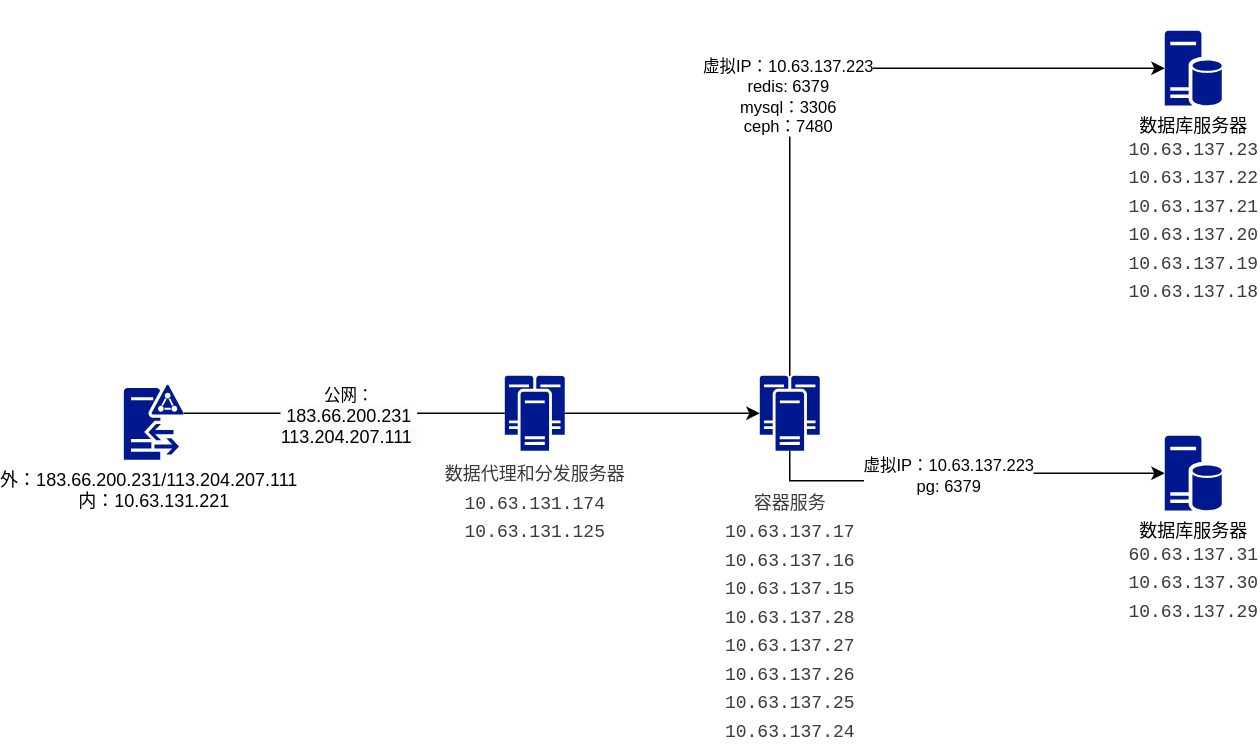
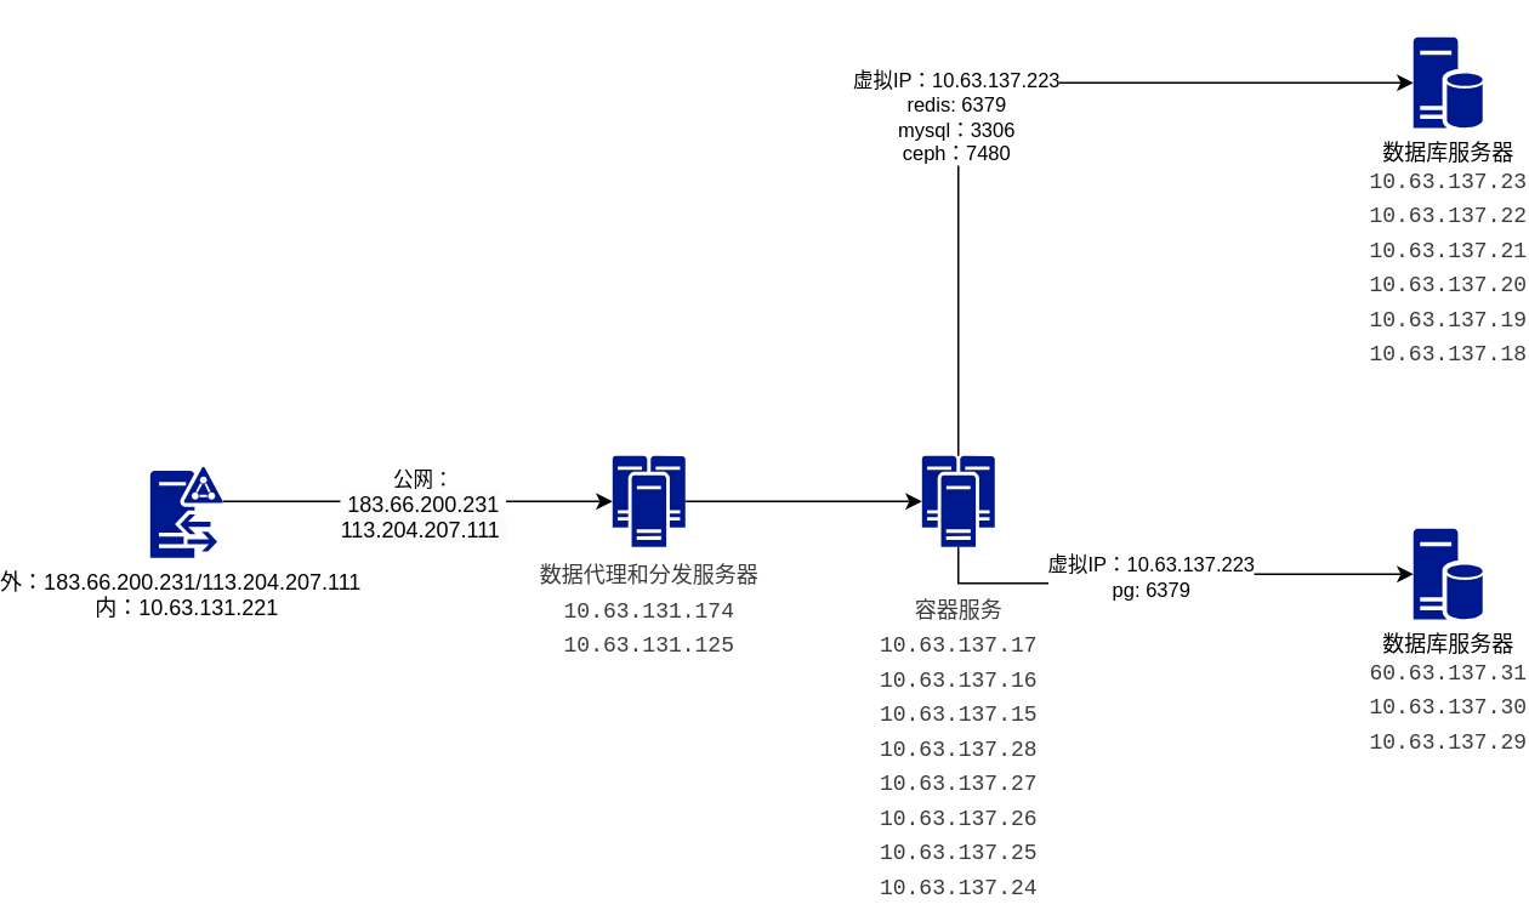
- <mxCell id="12" style="edgeStyle=orthogonalEdgeStyle;rounded=0;orthogonalLoop=1;jettySize=auto;html=1;exitX=1;exitY=0.38;exitDx=0;exitDy=0;exitPerimeter=0;entryX=0;entryY=0.5;entryDx=0;entryDy=0;entryPerimeter=0;endArrow=none;" edge="1" parent="1" source="2" target="10"><mxGeometry relative="1" as="geometry" /></mxCell>
+ <mxCell id="12" style="edgeStyle=orthogonalEdgeStyle;rounded=0;orthogonalLoop=1;jettySize=auto;html=1;exitX=1;exitY=0.38;exitDx=0;exitDy=0;exitPerimeter=0;entryX=0;entryY=0.5;entryDx=0;entryDy=0;entryPerimeter=0;" edge="1" parent="1" source="2" target="10"><mxGeometry relative="1" as="geometry" /></mxCell>
